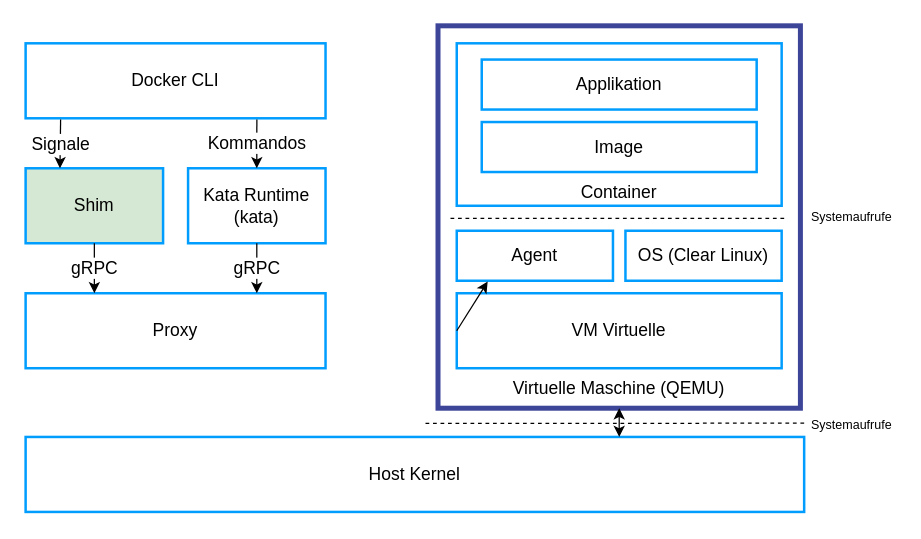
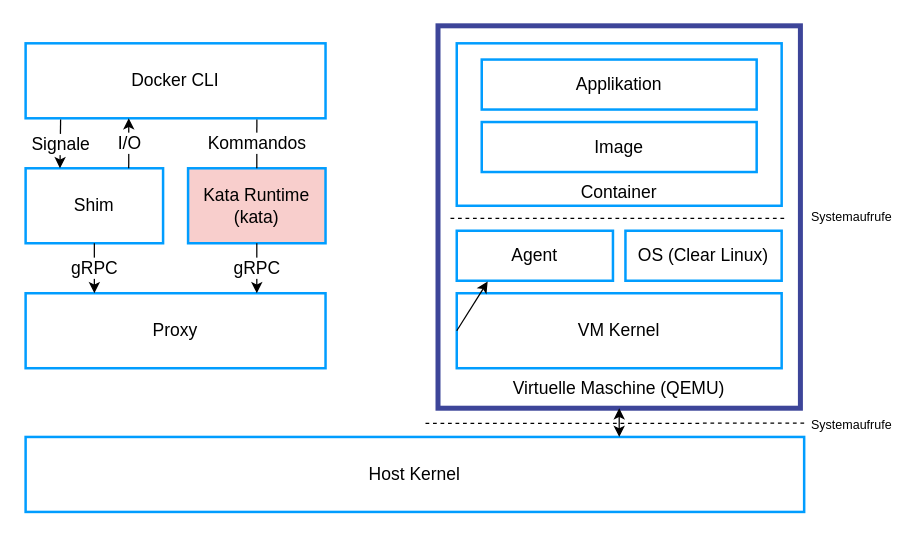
+ <mxCell id="23" value="I/O" style="endArrow=classic;html=1;fontSize=14;exitX=0.75;exitY=0;exitDx=0;exitDy=0;entryX=0.344;entryY=1;entryDx=0;entryDy=0;entryPerimeter=0;" parent="1" source="6" target="4" edge="1"><mxGeometry width="50" height="50" relative="1" as="geometry"><mxPoint x="-10" y="364" as="sourcePoint" /><mxPoint x="80" y="94" as="targetPoint" /></mxGeometry></mxCell>
- <mxCell id="8" value="Kommandos" style="endArrow=classic;html=1;fontSize=14;entryX=0.5;entryY=0;entryDx=0;entryDy=0;exitX=0.771;exitY=1.017;exitDx=0;exitDy=0;exitPerimeter=0;" parent="1" source="4" target="7" edge="1"><mxGeometry width="50" height="50" relative="1" as="geometry"><mxPoint x="200" y="94" as="sourcePoint" /><mxPoint x="30" y="394" as="targetPoint" /></mxGeometry></mxCell>
+ <mxCell id="8" value="Kommandos" style="endArrow=none;html=1;fontSize=14;entryX=0.5;entryY=0;entryDx=0;entryDy=0;exitX=0.771;exitY=1.017;exitDx=0;exitDy=0;exitPerimeter=0;" parent="1" source="4" target="7" edge="1"><mxGeometry width="50" height="50" relative="1" as="geometry"><mxPoint x="200" y="94" as="sourcePoint" /><mxPoint x="30" y="394" as="targetPoint" /></mxGeometry></mxCell>
- <mxCell id="6" value="Shim" style="rounded=0;whiteSpace=wrap;html=1;strokeColor=#009DFF;fontSize=14;strokeWidth=2;fillColor=#d5e8d4;" parent="1" vertex="1"><mxGeometry x="20" y="134" width="110" height="60" as="geometry" /></mxCell>
+ <mxCell id="6" value="Shim" style="rounded=0;whiteSpace=wrap;html=1;strokeColor=#009DFF;fontSize=14;strokeWidth=2;" parent="1" vertex="1"><mxGeometry x="20" y="134" width="110" height="60" as="geometry" /></mxCell>
- <mxCell id="7" value="Kata Runtime (kata)" style="rounded=0;whiteSpace=wrap;html=1;strokeColor=#009DFF;fontSize=14;strokeWidth=2;" parent="1" vertex="1"><mxGeometry x="150" y="134" width="110" height="60" as="geometry" /></mxCell>
+ <mxCell id="7" value="Kata Runtime (kata)" style="rounded=0;whiteSpace=wrap;html=1;strokeColor=#009DFF;fontSize=14;strokeWidth=2;fillColor=#f8cecc;" parent="1" vertex="1"><mxGeometry x="150" y="134" width="110" height="60" as="geometry" /></mxCell>
- <mxCell id="12" value="VM Virtuelle" style="rounded=0;whiteSpace=wrap;html=1;strokeColor=#009DFF;fontSize=14;strokeWidth=2;" parent="1" vertex="1"><mxGeometry x="365" y="234" width="260" height="60" as="geometry" /></mxCell>
+ <mxCell id="12" value="VM Kernel" style="rounded=0;whiteSpace=wrap;html=1;strokeColor=#009DFF;fontSize=14;strokeWidth=2;" parent="1" vertex="1"><mxGeometry x="365" y="234" width="260" height="60" as="geometry" /></mxCell>
